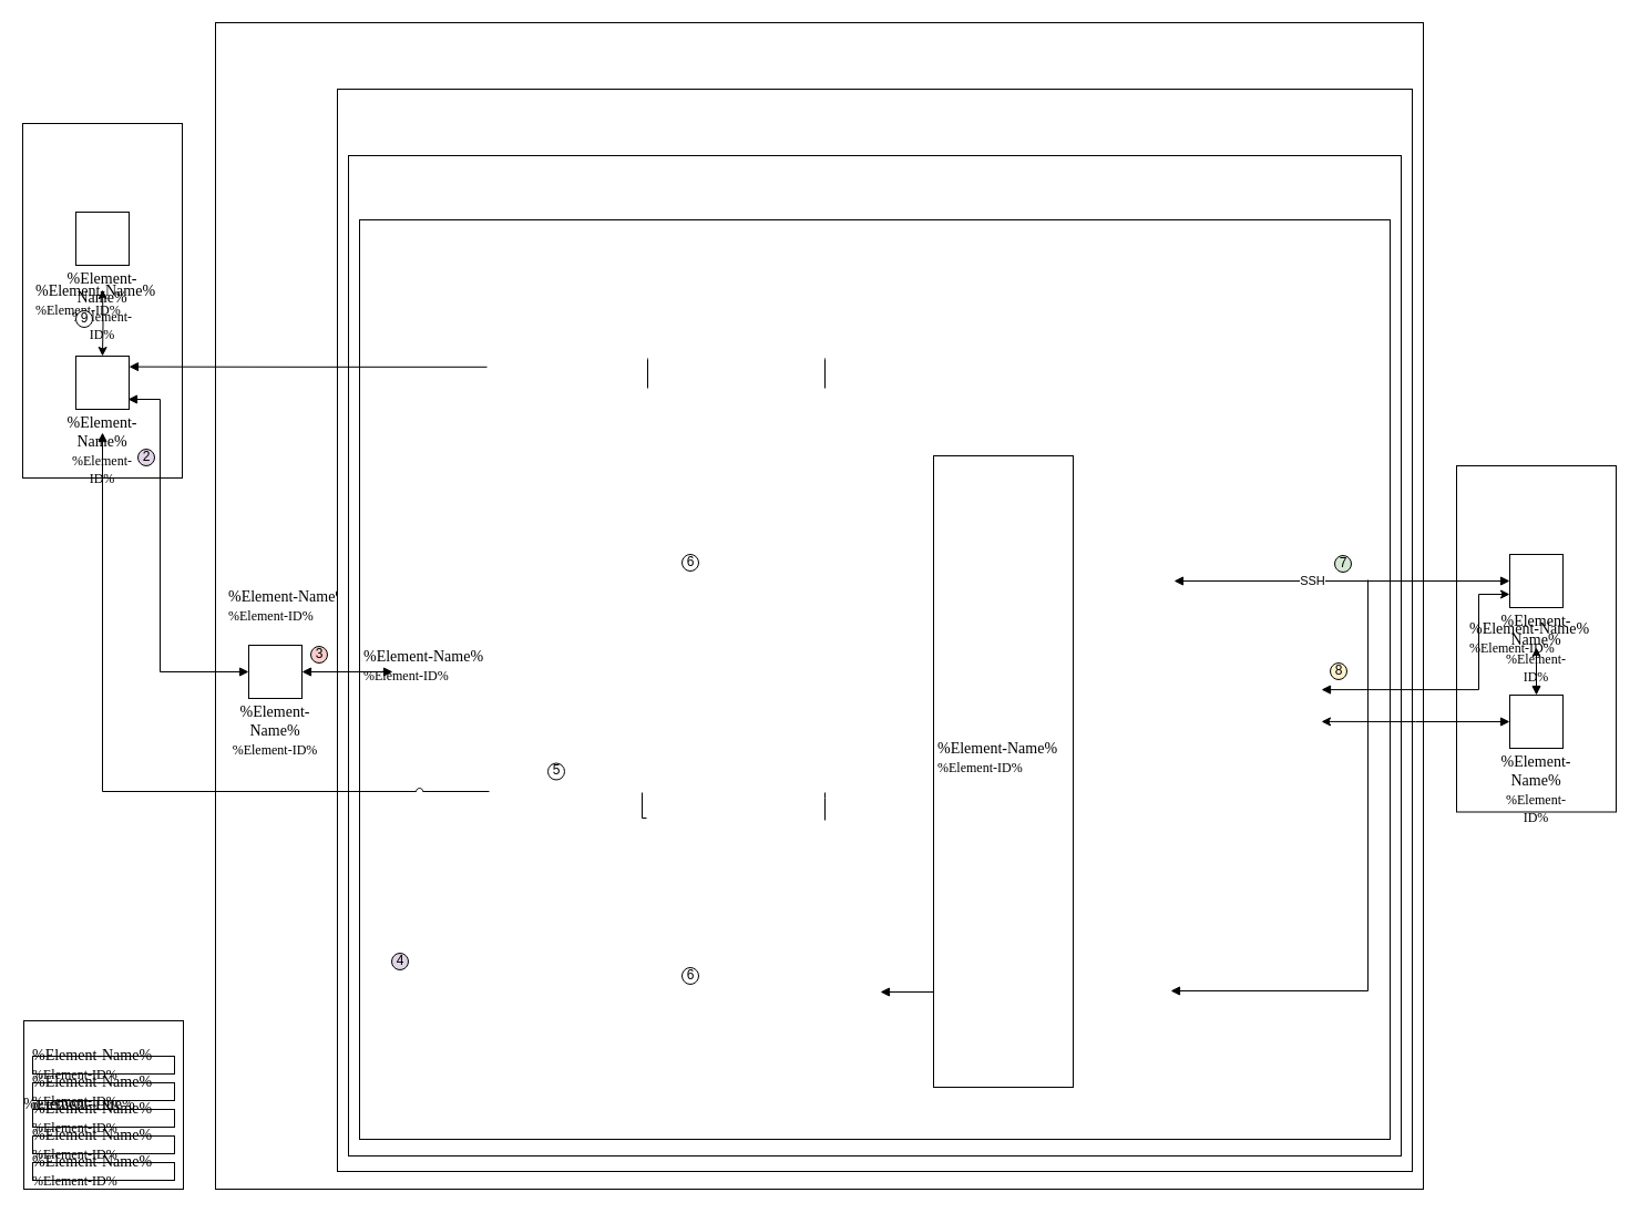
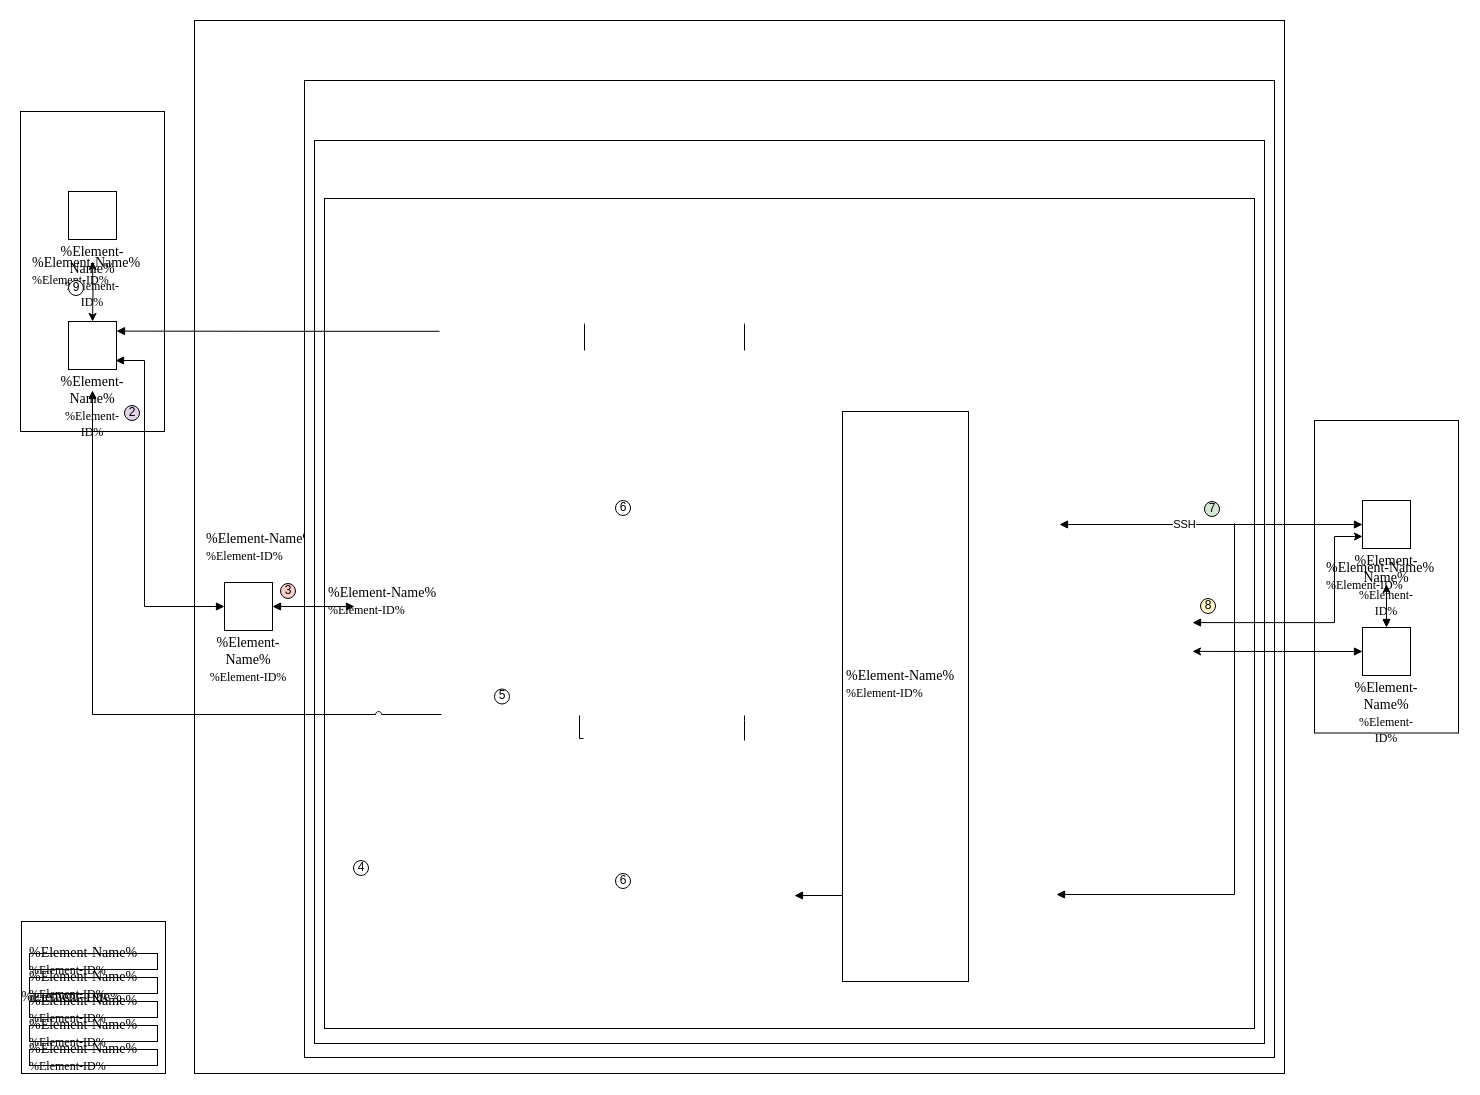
- <mxCell id="65" value="4" style="ellipse;whiteSpace=wrap;html=1;aspect=fixed;spacingLeft=1;spacingBottom=2;fillColor=#e1d5e7;" parent="1" vertex="1"><mxGeometry x="353" y="860" width="15" height="15" as="geometry" /></mxCell>
+ <mxCell id="65" value="4" style="ellipse;whiteSpace=wrap;html=1;aspect=fixed;spacingLeft=1;spacingBottom=2;" parent="1" vertex="1"><mxGeometry x="353" y="860" width="15" height="15" as="geometry" /></mxCell>
